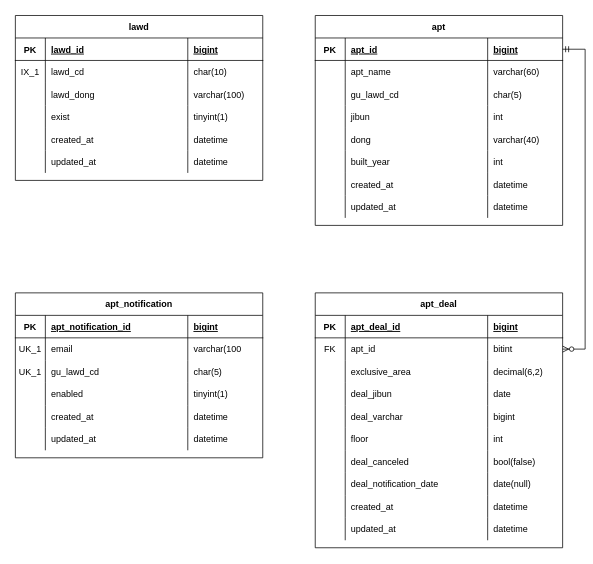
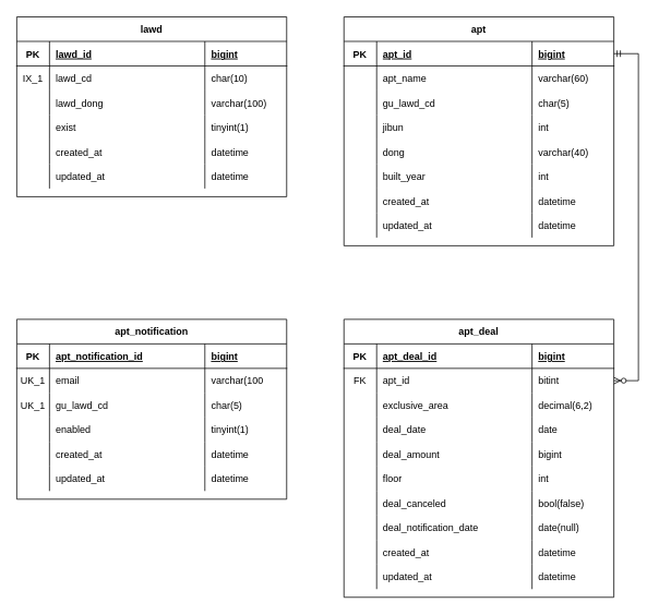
- <mxCell id="75" value="deal_jibun" style="shape=partialRectangle;connectable=0;fillColor=none;top=0;left=0;bottom=0;right=0;align=left;spacingLeft=6;overflow=hidden;" vertex="1" parent="73"><mxGeometry x="40" width="190" height="30" as="geometry"><mxRectangle width="190" height="30" as="alternateBounds" /></mxGeometry></mxCell>
+ <mxCell id="75" value="deal_date" style="shape=partialRectangle;connectable=0;fillColor=none;top=0;left=0;bottom=0;right=0;align=left;spacingLeft=6;overflow=hidden;" vertex="1" parent="73"><mxGeometry x="40" width="190" height="30" as="geometry"><mxRectangle width="190" height="30" as="alternateBounds" /></mxGeometry></mxCell>
- <mxCell id="79" value="deal_varchar" style="shape=partialRectangle;connectable=0;fillColor=none;top=0;left=0;bottom=0;right=0;align=left;spacingLeft=6;overflow=hidden;" vertex="1" parent="77"><mxGeometry x="40" width="190" height="30" as="geometry"><mxRectangle width="190" height="30" as="alternateBounds" /></mxGeometry></mxCell>
+ <mxCell id="79" value="deal_amount" style="shape=partialRectangle;connectable=0;fillColor=none;top=0;left=0;bottom=0;right=0;align=left;spacingLeft=6;overflow=hidden;" vertex="1" parent="77"><mxGeometry x="40" width="190" height="30" as="geometry"><mxRectangle width="190" height="30" as="alternateBounds" /></mxGeometry></mxCell>
